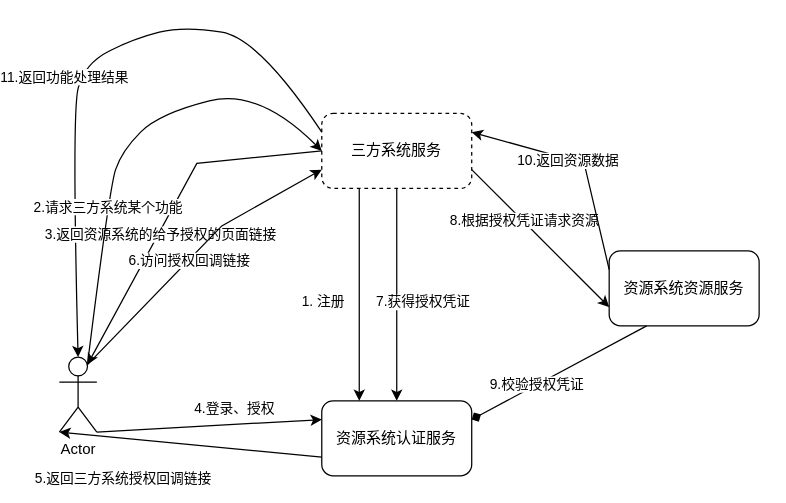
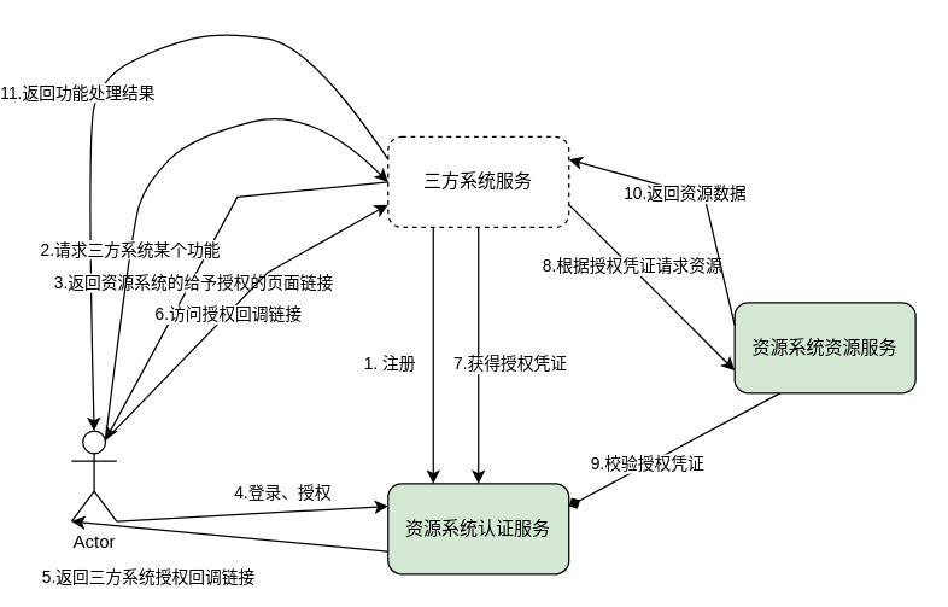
- <mxCell id="7" value="资源系统资源服务" style="rounded=1;whiteSpace=wrap;html=1;" vertex="1" parent="1"><mxGeometry x="460" y="200" width="120" height="60" as="geometry" /></mxCell>
+ <mxCell id="7" value="资源系统资源服务" style="rounded=1;whiteSpace=wrap;html=1;fillColor=#d5e8d4;" vertex="1" parent="1"><mxGeometry x="460" y="200" width="120" height="60" as="geometry" /></mxCell>
- <mxCell id="6" value="资源系统认证服务" style="rounded=1;whiteSpace=wrap;html=1;" vertex="1" parent="1"><mxGeometry x="230" y="320" width="120" height="60" as="geometry" /></mxCell>
+ <mxCell id="6" value="资源系统认证服务" style="rounded=1;whiteSpace=wrap;html=1;fillColor=#d5e8d4;" vertex="1" parent="1"><mxGeometry x="230" y="320" width="120" height="60" as="geometry" /></mxCell>
